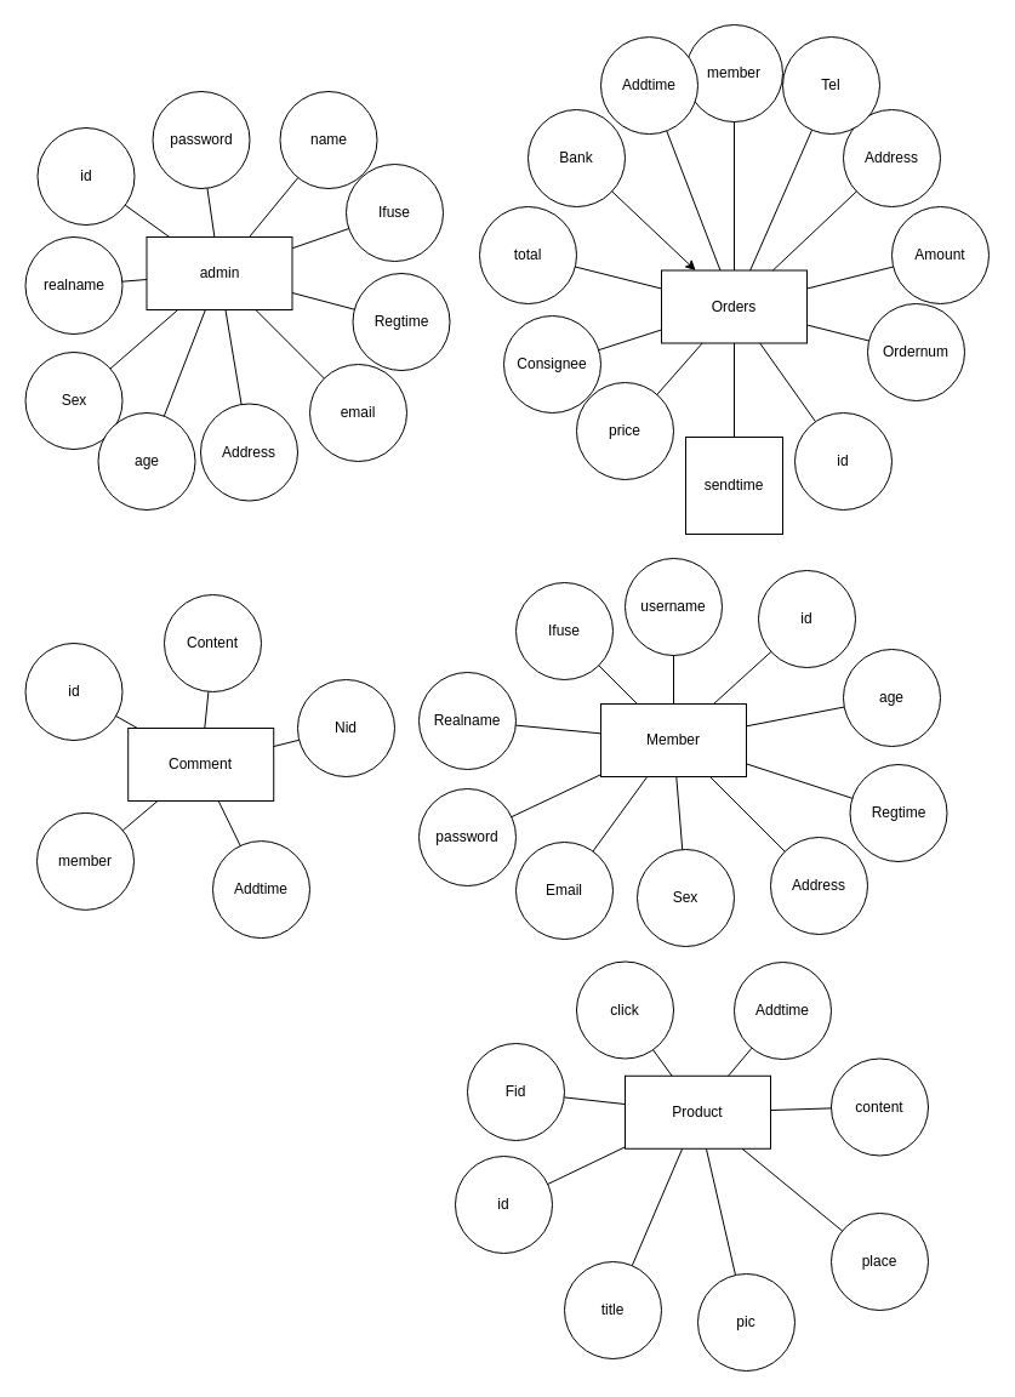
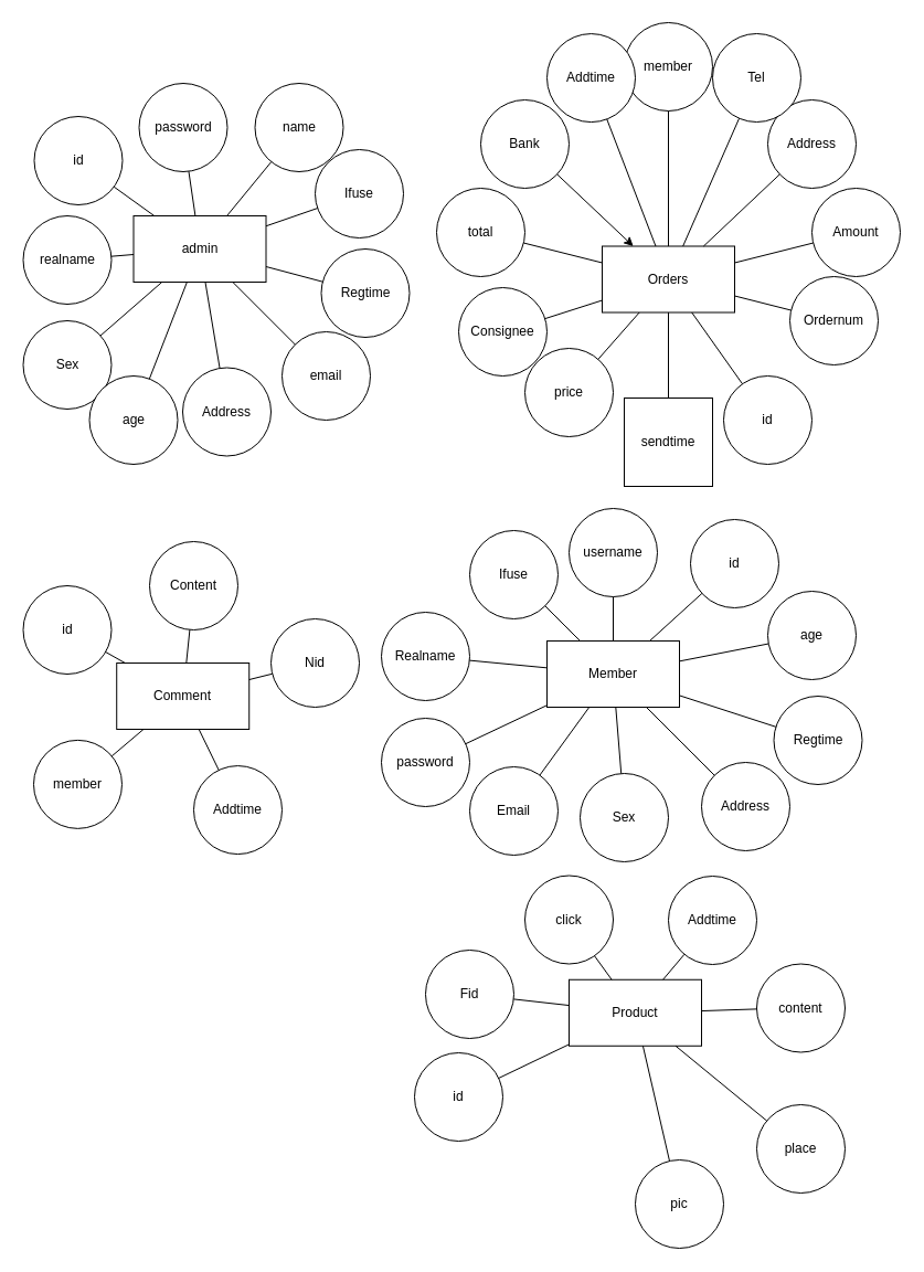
- <mxCell id="86" value="" style="endArrow=none;html=1;strokeColor=#000000;" edge="1" parent="1" source="83" target="3"><mxGeometry width="50" height="50" relative="1" as="geometry"><mxPoint x="419.171" y="981.708" as="sourcePoint" /><mxPoint x="515.793" y="922.759" as="targetPoint" /></mxGeometry></mxCell>
- <mxCell id="83" value="title" style="ellipse;whiteSpace=wrap;html=1;aspect=fixed;" vertex="1" parent="1"><mxGeometry x="465" y="1040" width="80" height="80" as="geometry" /></mxCell>
